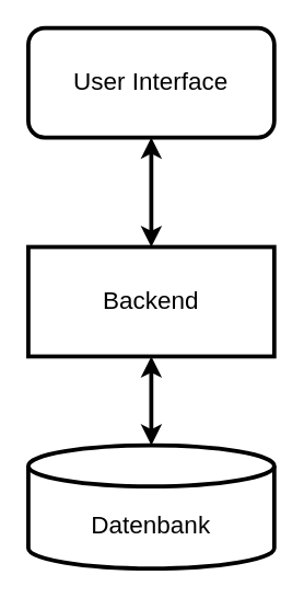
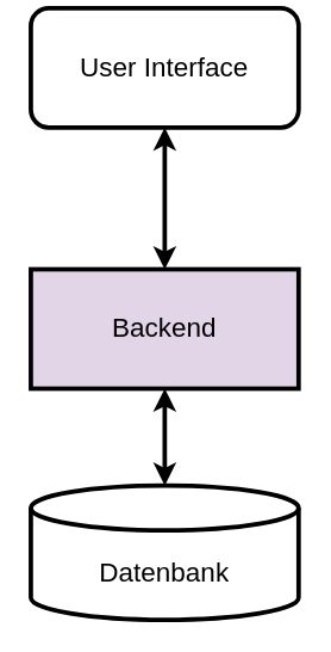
- <mxCell id="4" value="User Interface" style="rounded=1;whiteSpace=wrap;html=1;fontSize=18;strokeWidth=3;" vertex="1" parent="1"><mxGeometry x="20" y="20" width="180" height="80" as="geometry" /></mxCell>
+ <mxCell id="4" value="User Interface" style="rounded=1;whiteSpace=wrap;html=1;fontSize=18;strokeWidth=3;" vertex="1" parent="1"><mxGeometry x="20" y="5" width="180" height="80" as="geometry" /></mxCell>
- <mxCell id="3" value="&lt;font style=&quot;font-size: 18px&quot;&gt;Backend&lt;/font&gt;" style="rounded=0;whiteSpace=wrap;html=1;strokeWidth=3;" vertex="1" parent="1"><mxGeometry x="20" y="180" width="180" height="80" as="geometry" /></mxCell>
+ <mxCell id="3" value="&lt;font style=&quot;font-size: 18px&quot;&gt;Backend&lt;/font&gt;" style="rounded=0;whiteSpace=wrap;html=1;strokeWidth=3;fillColor=#e1d5e7;" vertex="1" parent="1"><mxGeometry x="20" y="180" width="180" height="80" as="geometry" /></mxCell>
